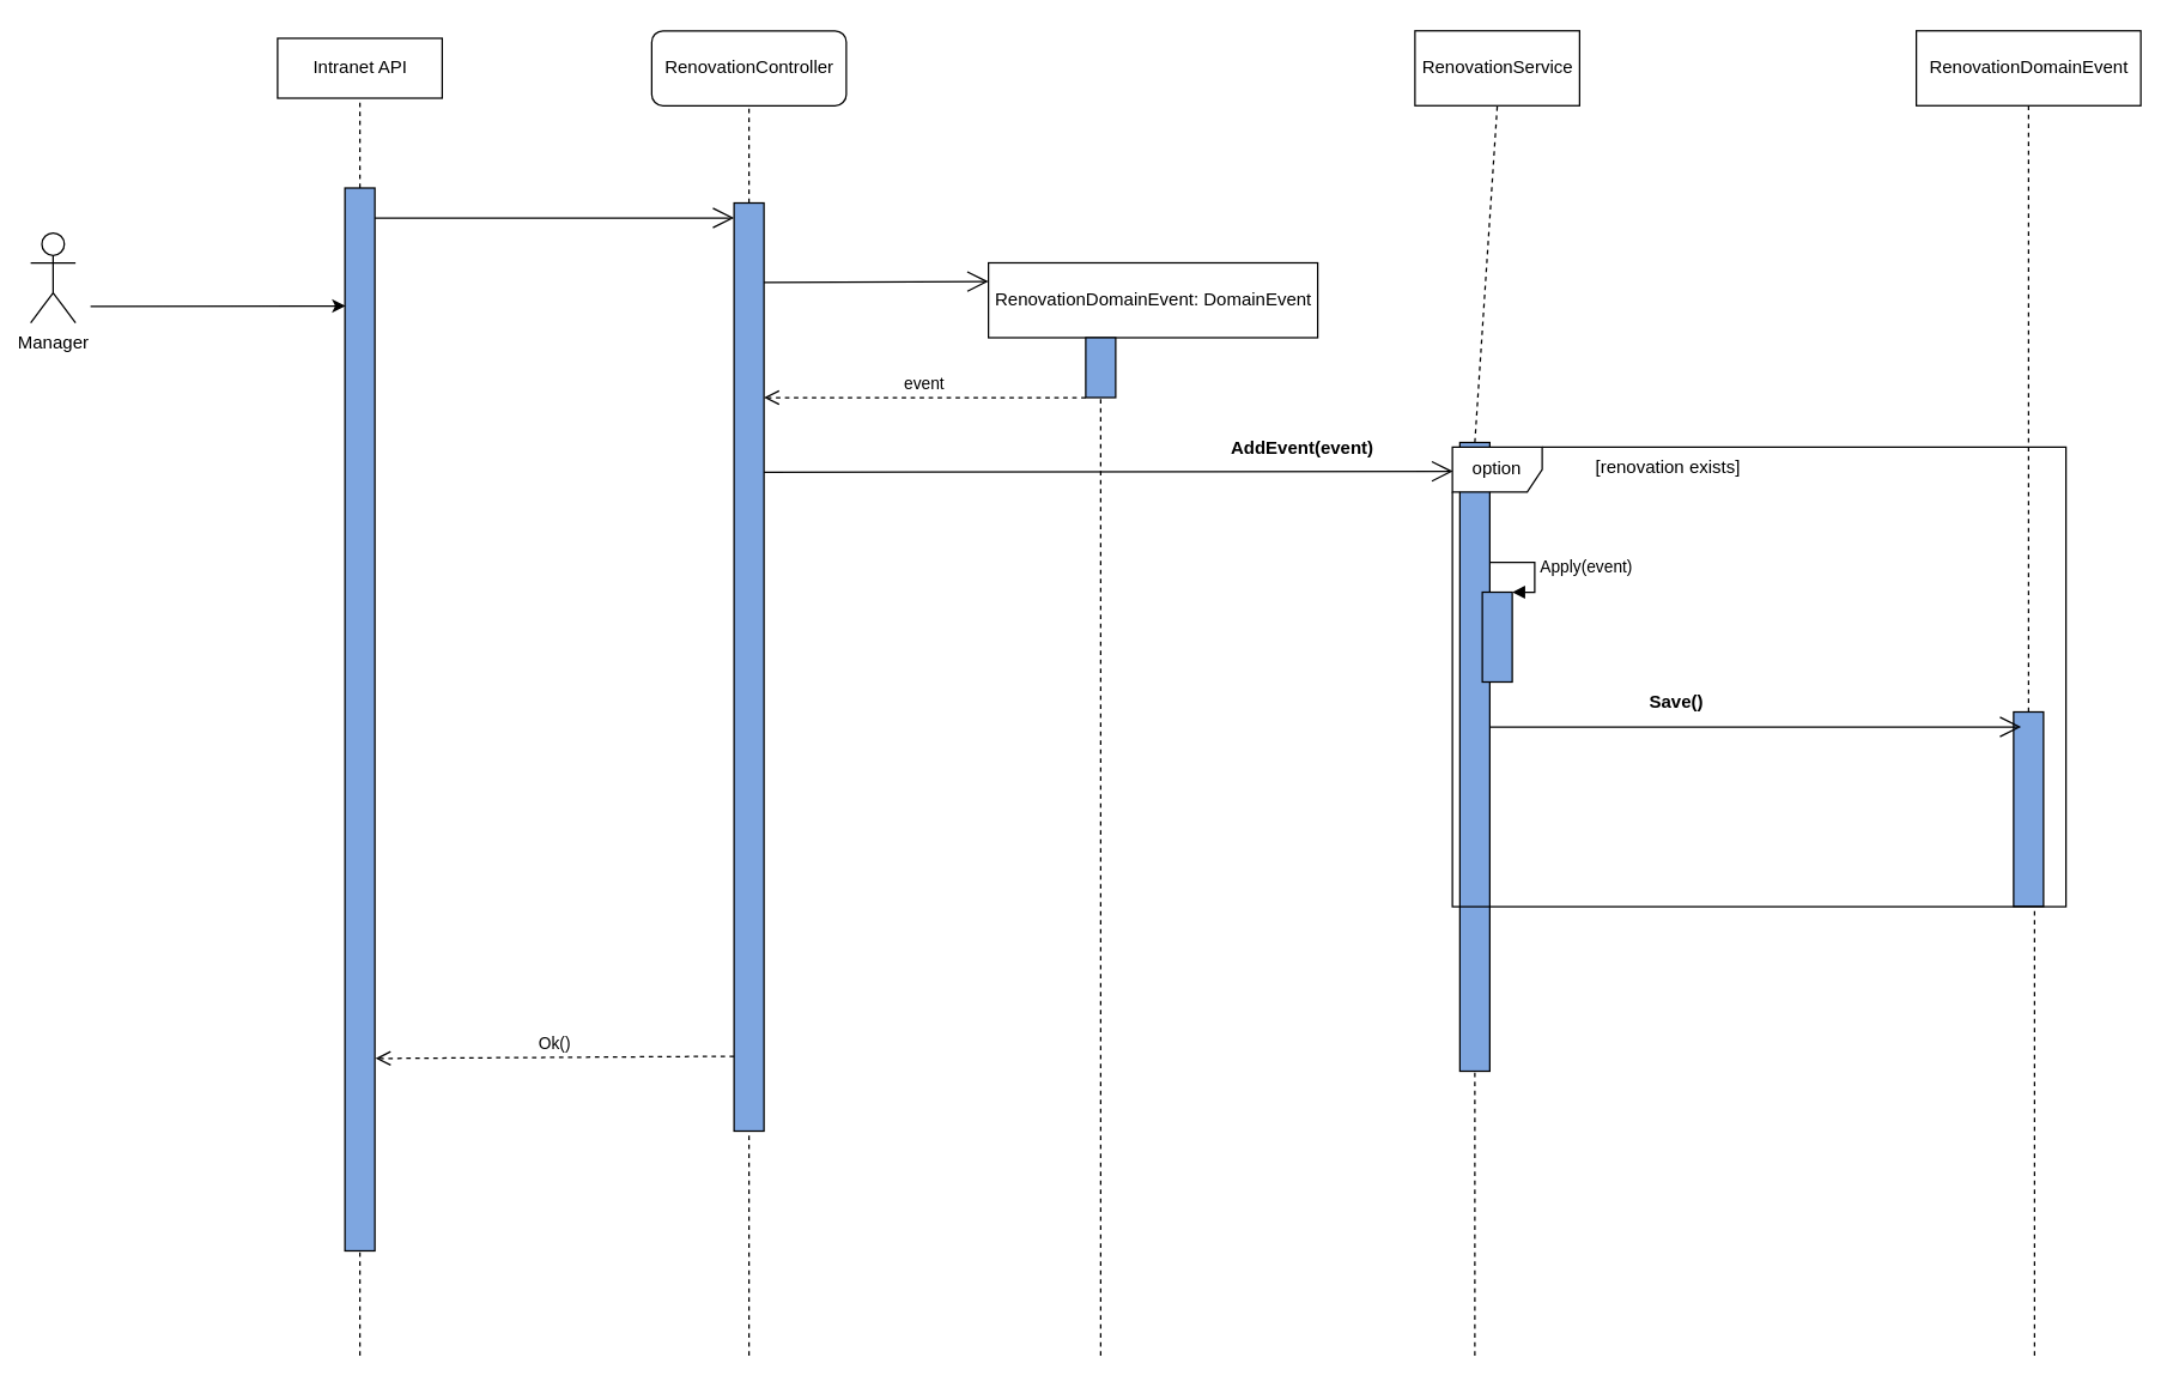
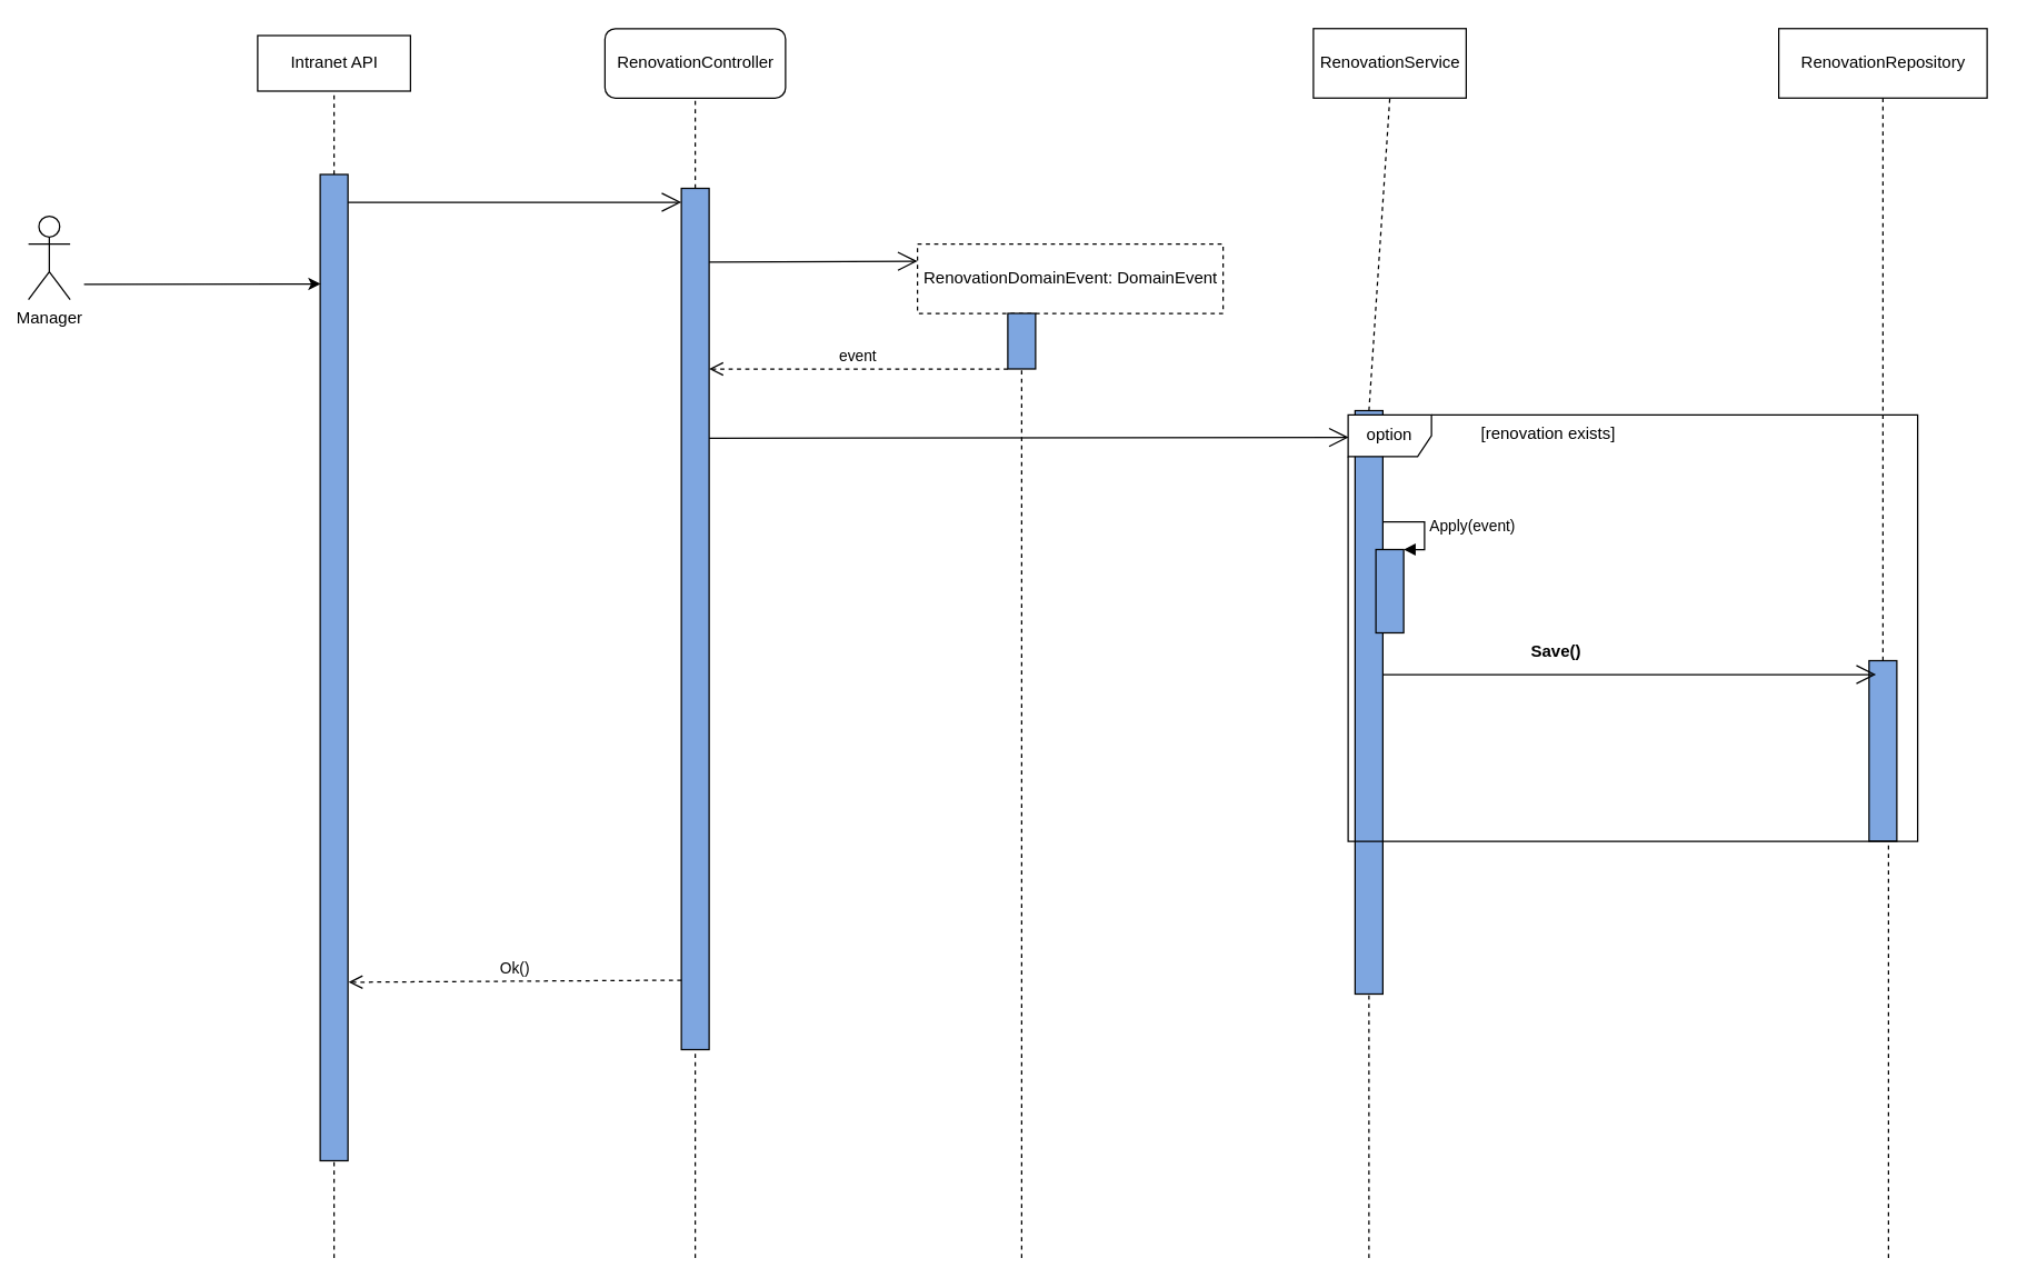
- <mxCell id="4" value="RenovationDomainEvent" style="html=1;fillColor=#FFFFFF;" parent="1" vertex="1"><mxGeometry x="1280" y="20" width="150" height="50" as="geometry" /></mxCell>
+ <mxCell id="4" value="RenovationRepository" style="html=1;fillColor=#FFFFFF;" parent="1" vertex="1"><mxGeometry x="1280" y="20" width="150" height="50" as="geometry" /></mxCell>
- <mxCell id="6" value="RenovationDomainEvent: DomainEvent" style="html=1;fillColor=#FFFFFF;" parent="1" vertex="1"><mxGeometry x="660" y="175" width="220" height="50" as="geometry" /></mxCell>
+ <mxCell id="6" value="RenovationDomainEvent: DomainEvent" style="html=1;fillColor=#FFFFFF;dashed=1;" parent="1" vertex="1"><mxGeometry x="660" y="175" width="220" height="50" as="geometry" /></mxCell>
- <mxCell id="16" value="AddEvent(event)" style="text;align=center;fontStyle=1;verticalAlign=middle;spacingLeft=3;spacingRight=3;strokeColor=none;rotatable=0;points=[[0,0.5],[1,0.5]];portConstraint=eastwest;fillColor=#FFFFFF;" parent="1" vertex="1"><mxGeometry x="830" y="285" width="80" height="26" as="geometry" /></mxCell>
